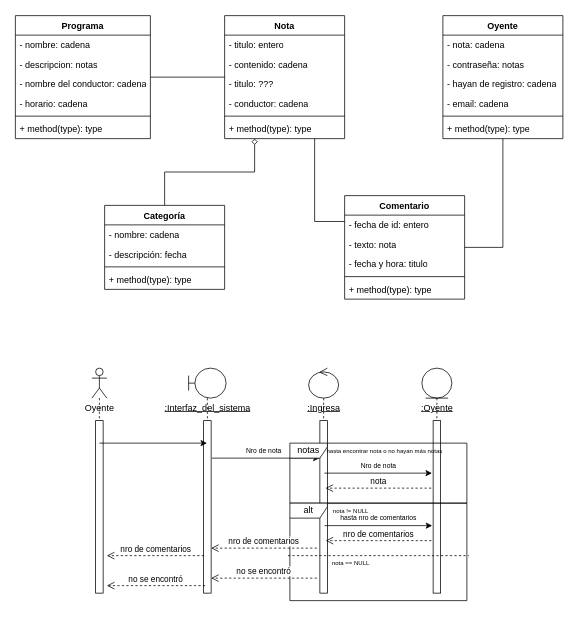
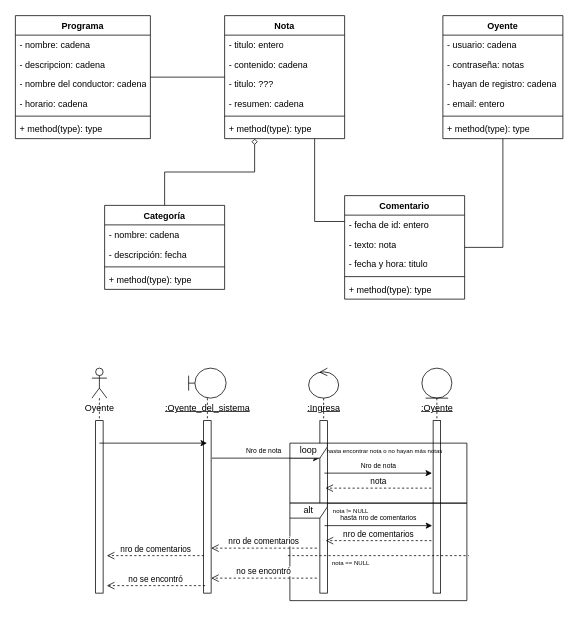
- <mxCell id="25" value="- nota: cadena" style="text;strokeColor=none;fillColor=none;align=left;verticalAlign=top;spacingLeft=4;spacingRight=4;overflow=hidden;rotatable=0;points=[[0,0.5],[1,0.5]];portConstraint=eastwest;whiteSpace=wrap;html=1;" parent="24" vertex="1"><mxGeometry y="26" width="160" height="26" as="geometry" /></mxCell>
+ <mxCell id="25" value="- usuario: cadena" style="text;strokeColor=none;fillColor=none;align=left;verticalAlign=top;spacingLeft=4;spacingRight=4;overflow=hidden;rotatable=0;points=[[0,0.5],[1,0.5]];portConstraint=eastwest;whiteSpace=wrap;html=1;" parent="24" vertex="1"><mxGeometry y="26" width="160" height="26" as="geometry" /></mxCell>
- <mxCell id="4" value="- descripcion: notas" style="text;strokeColor=none;fillColor=none;align=left;verticalAlign=top;spacingLeft=4;spacingRight=4;overflow=hidden;rotatable=0;points=[[0,0.5],[1,0.5]];portConstraint=eastwest;whiteSpace=wrap;html=1;" parent="2" vertex="1"><mxGeometry y="52" width="180" height="26" as="geometry" /></mxCell>
+ <mxCell id="4" value="- descripcion: cadena" style="text;strokeColor=none;fillColor=none;align=left;verticalAlign=top;spacingLeft=4;spacingRight=4;overflow=hidden;rotatable=0;points=[[0,0.5],[1,0.5]];portConstraint=eastwest;whiteSpace=wrap;html=1;" parent="2" vertex="1"><mxGeometry y="52" width="180" height="26" as="geometry" /></mxCell>
- <mxCell id="14" value="- conductor: cadena" style="text;strokeColor=none;fillColor=none;align=left;verticalAlign=top;spacingLeft=4;spacingRight=4;overflow=hidden;rotatable=0;points=[[0,0.5],[1,0.5]];portConstraint=eastwest;whiteSpace=wrap;html=1;" parent="10" vertex="1"><mxGeometry y="104" width="160" height="26" as="geometry" /></mxCell>
+ <mxCell id="14" value="- resumen: cadena" style="text;strokeColor=none;fillColor=none;align=left;verticalAlign=top;spacingLeft=4;spacingRight=4;overflow=hidden;rotatable=0;points=[[0,0.5],[1,0.5]];portConstraint=eastwest;whiteSpace=wrap;html=1;" parent="10" vertex="1"><mxGeometry y="104" width="160" height="26" as="geometry" /></mxCell>
- <mxCell id="28" value="- email: cadena" style="text;strokeColor=none;fillColor=none;align=left;verticalAlign=top;spacingLeft=4;spacingRight=4;overflow=hidden;rotatable=0;points=[[0,0.5],[1,0.5]];portConstraint=eastwest;whiteSpace=wrap;html=1;" parent="24" vertex="1"><mxGeometry y="104" width="160" height="26" as="geometry" /></mxCell>
+ <mxCell id="28" value="- email: entero" style="text;strokeColor=none;fillColor=none;align=left;verticalAlign=top;spacingLeft=4;spacingRight=4;overflow=hidden;rotatable=0;points=[[0,0.5],[1,0.5]];portConstraint=eastwest;whiteSpace=wrap;html=1;" parent="24" vertex="1"><mxGeometry y="104" width="160" height="26" as="geometry" /></mxCell>
- <mxCell id="47" value=":Interfaz_del_sistema" style="text;html=1;align=center;verticalAlign=middle;resizable=0;points=[];autosize=1;strokeColor=none;fillColor=none;fontStyle=4" parent="1" vertex="1"><mxGeometry x="206" y="528" width="140" height="30" as="geometry" /></mxCell>
+ <mxCell id="47" value=":Oyente_del_sistema" style="text;html=1;align=center;verticalAlign=middle;resizable=0;points=[];autosize=1;strokeColor=none;fillColor=none;fontStyle=4" parent="1" vertex="1"><mxGeometry x="206" y="528" width="140" height="30" as="geometry" /></mxCell>
- <mxCell id="54" value="notas" style="shape=umlFrame;whiteSpace=wrap;html=1;pointerEvents=0;width=50;height=20;" parent="1" vertex="1"><mxGeometry x="386" y="590" width="236" height="80" as="geometry" /></mxCell>
+ <mxCell id="54" value="loop" style="shape=umlFrame;whiteSpace=wrap;html=1;pointerEvents=0;width=50;height=20;" parent="1" vertex="1"><mxGeometry x="386" y="590" width="236" height="80" as="geometry" /></mxCell>
